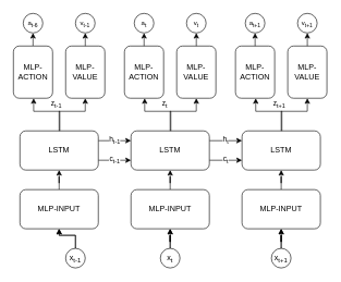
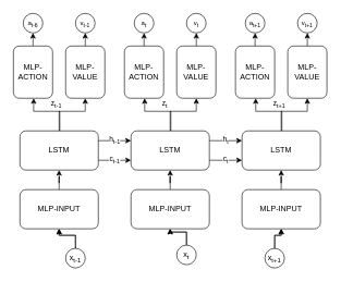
- <mxCell id="4" value="x&lt;sub&gt;t&lt;/sub&gt;" style="ellipse;whiteSpace=wrap;html=1;aspect=fixed;verticalAlign=middle;" vertex="1" parent="1"><mxGeometry x="245" y="380" width="30" height="30" as="geometry" /></mxCell>
+ <mxCell id="4" value="x&lt;sub&gt;t&lt;/sub&gt;" style="ellipse;whiteSpace=wrap;html=1;aspect=fixed;verticalAlign=middle;" vertex="1" parent="1"><mxGeometry x="270" y="375" width="30" height="30" as="geometry" /></mxCell>
- <mxCell id="12" value="x&lt;sub&gt;t+1&lt;/sub&gt;" style="ellipse;whiteSpace=wrap;html=1;aspect=fixed;verticalAlign=middle;" vertex="1" parent="1"><mxGeometry x="415" y="380" width="30" height="30" as="geometry" /></mxCell>
+ <mxCell id="12" value="x&lt;sub&gt;t+1&lt;/sub&gt;" style="ellipse;whiteSpace=wrap;html=1;aspect=fixed;verticalAlign=middle;" vertex="1" parent="1"><mxGeometry x="405" y="380" width="30" height="30" as="geometry" /></mxCell>
